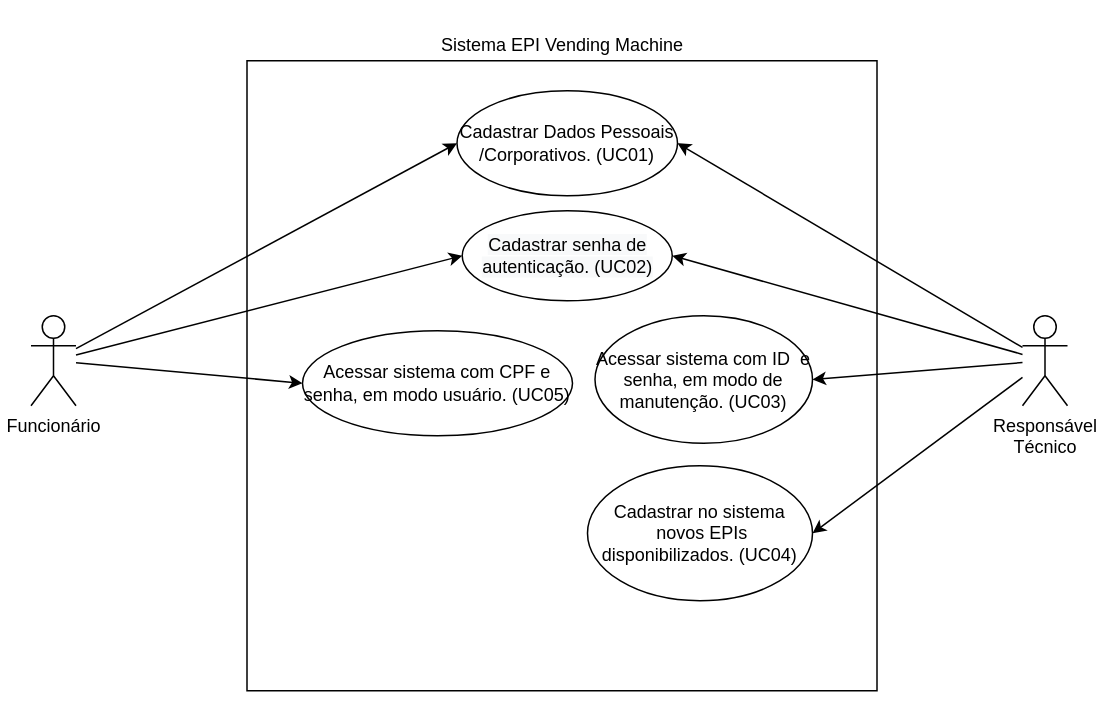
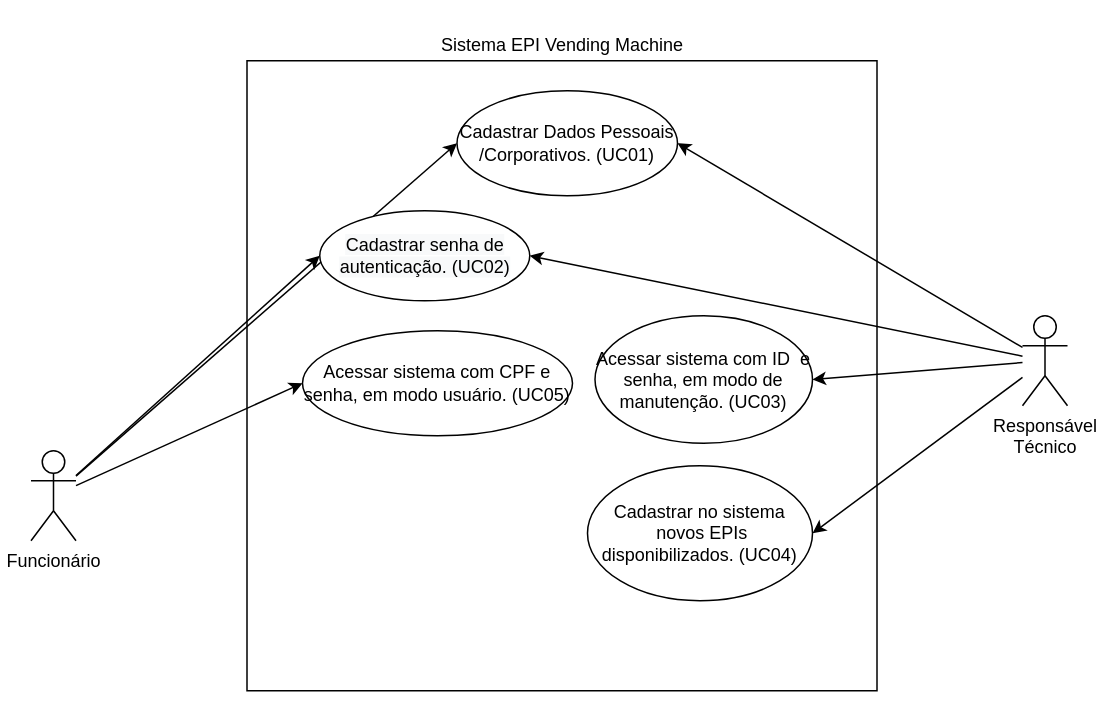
- <mxCell id="17" value="&lt;span style=&quot;color: rgb(0 , 0 , 0) ; font-family: &amp;#34;helvetica&amp;#34; ; font-size: 12px ; font-style: normal ; font-weight: 400 ; letter-spacing: normal ; text-align: center ; text-indent: 0px ; text-transform: none ; word-spacing: 0px ; background-color: rgb(248 , 249 , 250) ; display: inline ; float: none&quot;&gt;Cadastrar senha de autenticação. (UC02)&lt;/span&gt;" style="ellipse;whiteSpace=wrap;html=1;" parent="1" vertex="1"><mxGeometry x="307.5" y="140" width="140" height="60" as="geometry" /></mxCell>
+ <mxCell id="17" value="&lt;span style=&quot;color: rgb(0 , 0 , 0) ; font-family: &amp;#34;helvetica&amp;#34; ; font-size: 12px ; font-style: normal ; font-weight: 400 ; letter-spacing: normal ; text-align: center ; text-indent: 0px ; text-transform: none ; word-spacing: 0px ; background-color: rgb(248 , 249 , 250) ; display: inline ; float: none&quot;&gt;Cadastrar senha de autenticação. (UC02)&lt;/span&gt;" style="ellipse;whiteSpace=wrap;html=1;" parent="1" vertex="1"><mxGeometry x="212.5" y="140" width="140" height="60" as="geometry" /></mxCell>
- <mxCell id="7" value="Funcionário" style="shape=umlActor;verticalLabelPosition=bottom;verticalAlign=top;html=1;outlineConnect=0;" parent="1" vertex="1"><mxGeometry x="20" y="210" width="30" height="60" as="geometry" /></mxCell>
+ <mxCell id="7" value="Funcionário" style="shape=umlActor;verticalLabelPosition=bottom;verticalAlign=top;html=1;outlineConnect=0;" parent="1" vertex="1"><mxGeometry x="20" y="300" width="30" height="60" as="geometry" /></mxCell>
